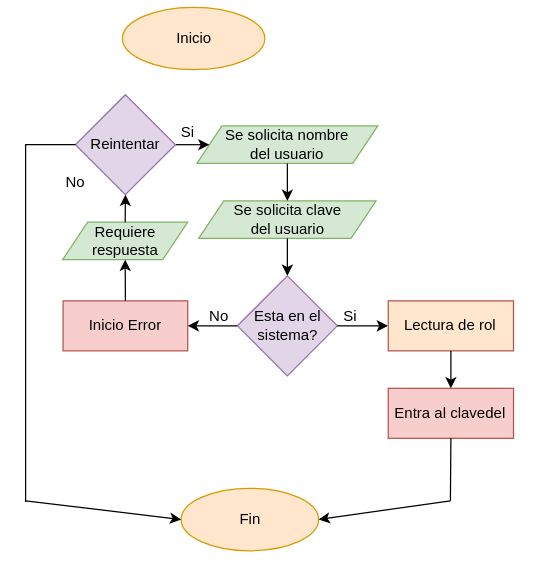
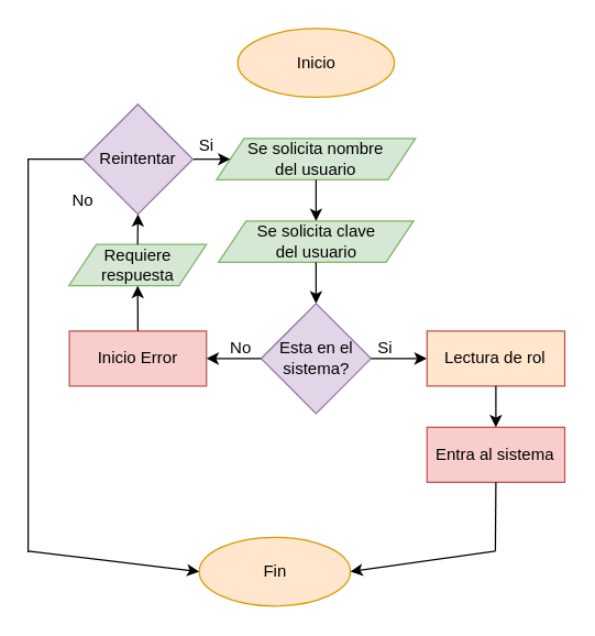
- <mxCell id="3" value="Inicio" style="ellipse;whiteSpace=wrap;html=1;fillColor=#ffe6cc;strokeColor=#d79b00;" vertex="1" parent="1"><mxGeometry x="97.5" y="5" width="114" height="50" as="geometry" /></mxCell>
+ <mxCell id="3" value="Inicio" style="ellipse;whiteSpace=wrap;html=1;fillColor=#ffe6cc;strokeColor=#d79b00;" vertex="1" parent="1"><mxGeometry x="172.5" y="20" width="114" height="50" as="geometry" /></mxCell>
- <mxCell id="14" value="Entra al clavedel" style="rounded=0;whiteSpace=wrap;html=1;fillColor=#f8cecc;strokeColor=#b85450;" vertex="1" parent="1"><mxGeometry x="310.25" y="310" width="100.25" height="40" as="geometry" /></mxCell>
+ <mxCell id="14" value="Entra al sistema" style="rounded=0;whiteSpace=wrap;html=1;fillColor=#f8cecc;strokeColor=#b85450;" vertex="1" parent="1"><mxGeometry x="310.25" y="310" width="100.25" height="40" as="geometry" /></mxCell>
